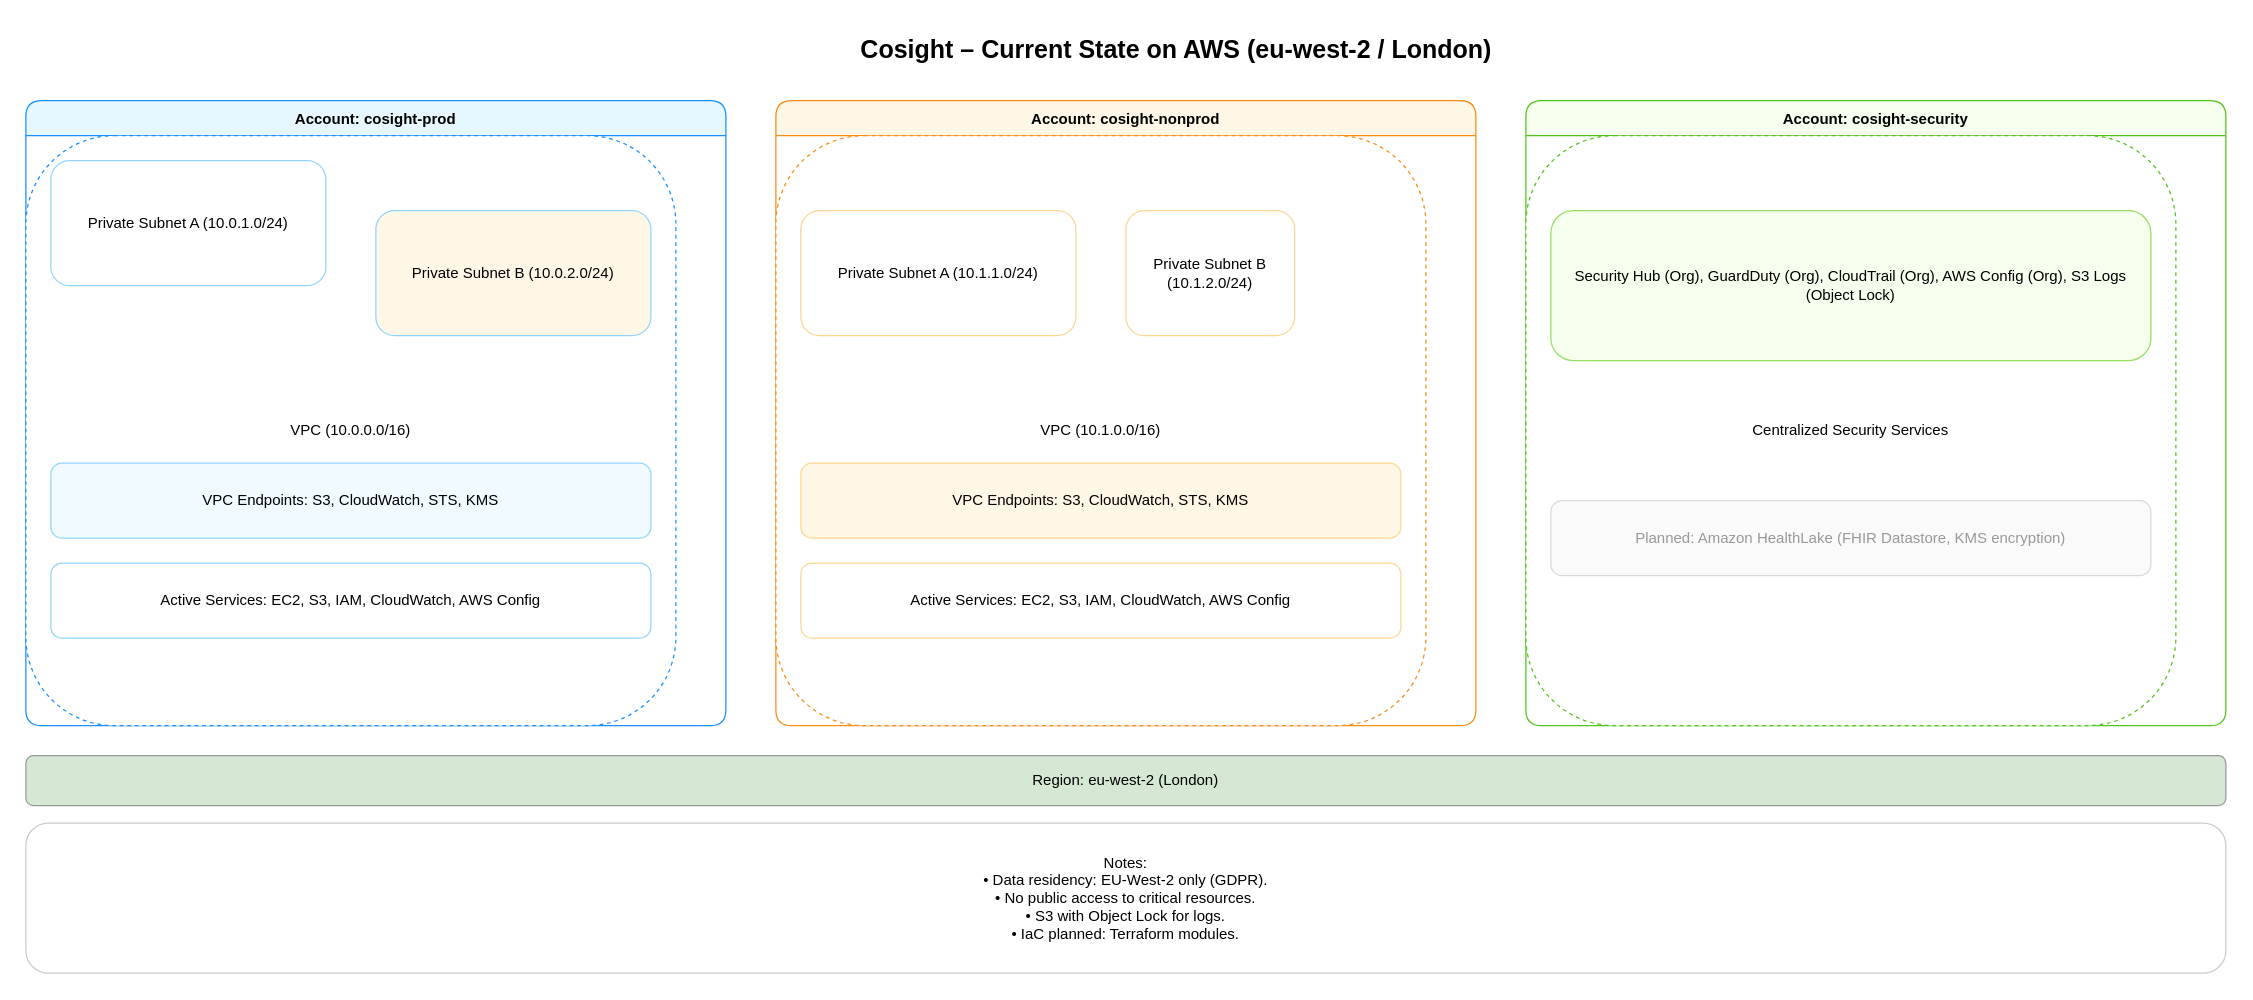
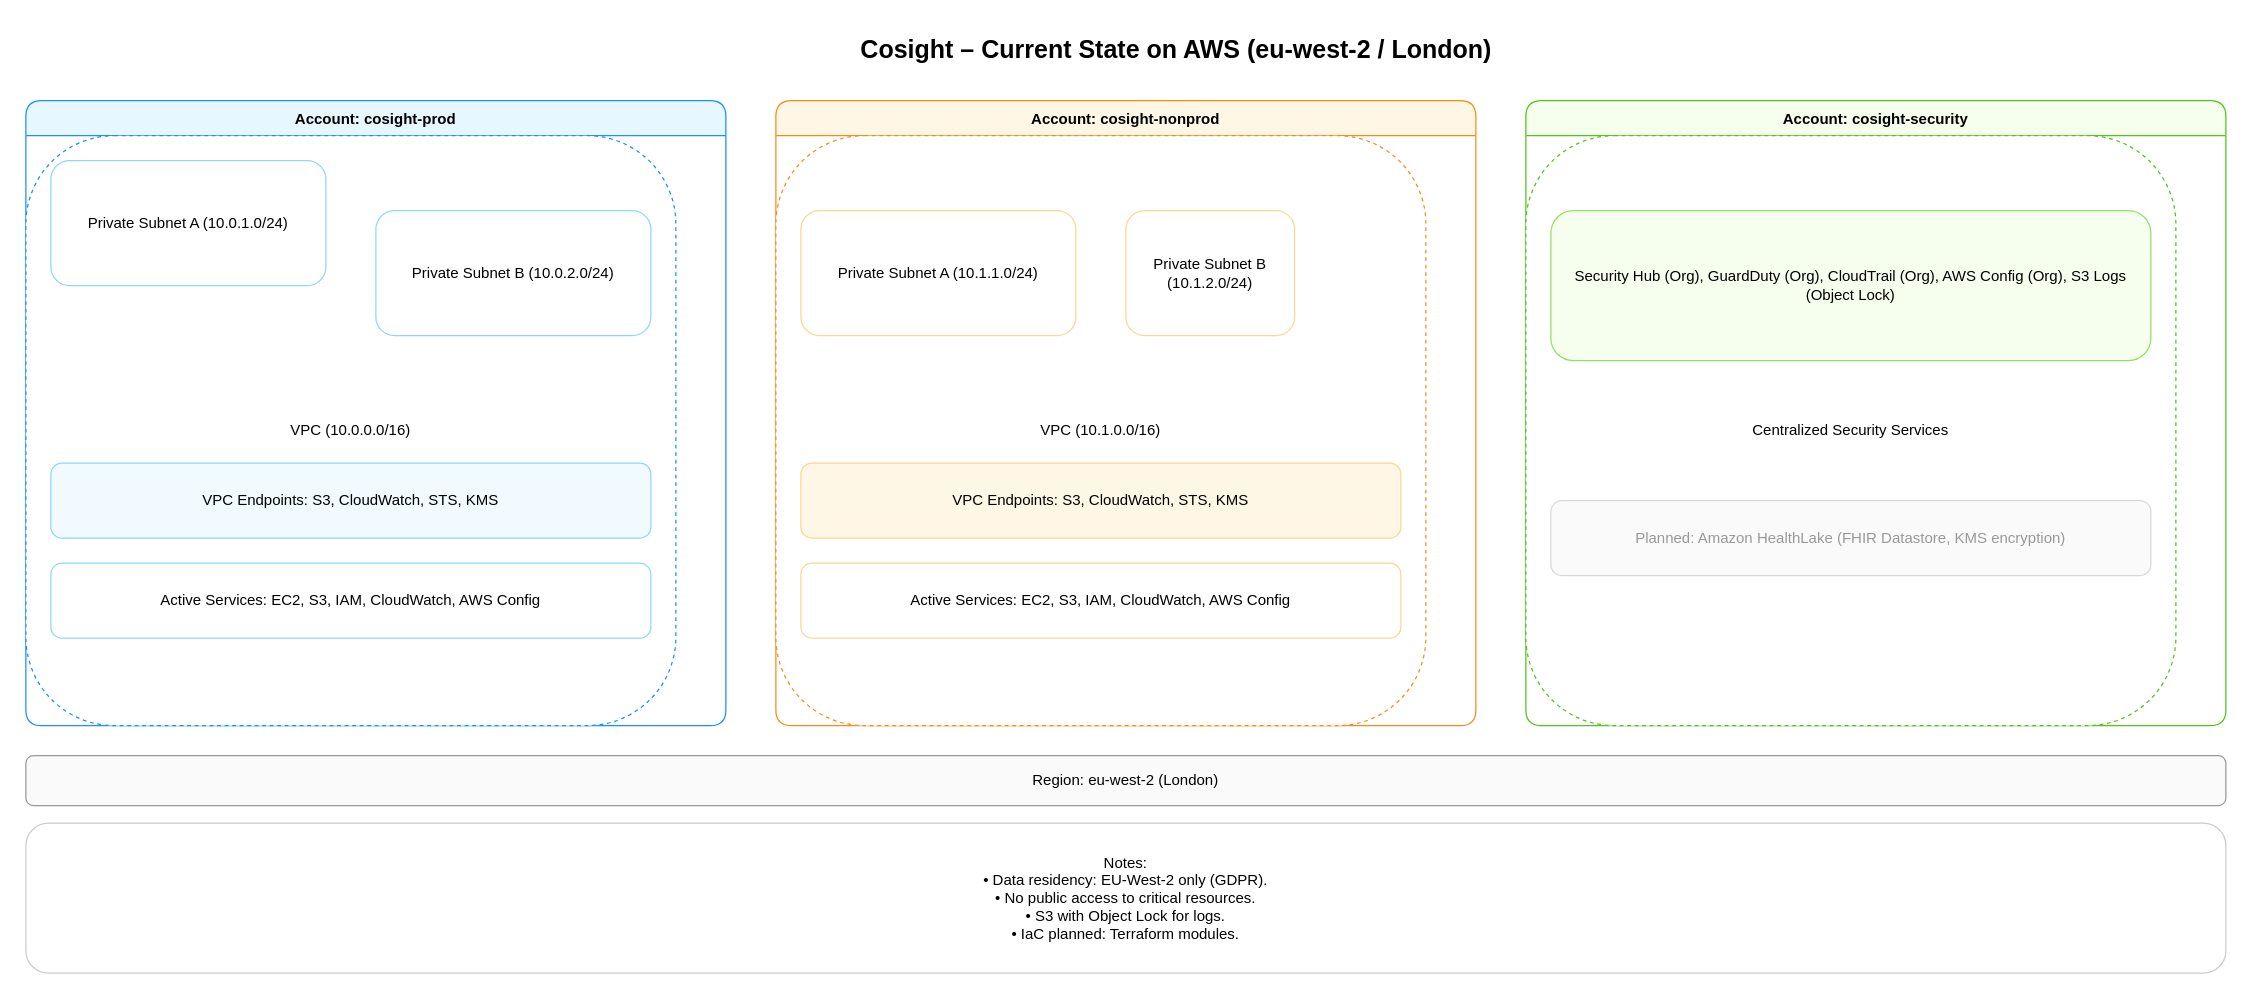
- <mxCell id="6" value="Private Subnet B (10.0.2.0/24)" style="rounded=1;whiteSpace=wrap;html=1;strokeColor=#91d5ff;fillColor=#fff7e6;" parent="4" vertex="1"><mxGeometry x="280" y="60" width="220" height="100" as="geometry" /></mxCell>
+ <mxCell id="6" value="Private Subnet B (10.0.2.0/24)" style="rounded=1;whiteSpace=wrap;html=1;strokeColor=#91d5ff;fillColor=#ffffff;" parent="4" vertex="1"><mxGeometry x="280" y="60" width="220" height="100" as="geometry" /></mxCell>
- <mxCell id="19" value="Region: eu-west-2 (London)" style="rounded=1;whiteSpace=wrap;html=1;strokeColor=#999999;fillColor=#d5e8d4;" parent="1" vertex="1"><mxGeometry x="20" y="604" width="1760" height="40" as="geometry" /></mxCell>
+ <mxCell id="19" value="Region: eu-west-2 (London)" style="rounded=1;whiteSpace=wrap;html=1;strokeColor=#999999;fillColor=#fafafa;" parent="1" vertex="1"><mxGeometry x="20" y="604" width="1760" height="40" as="geometry" /></mxCell>
